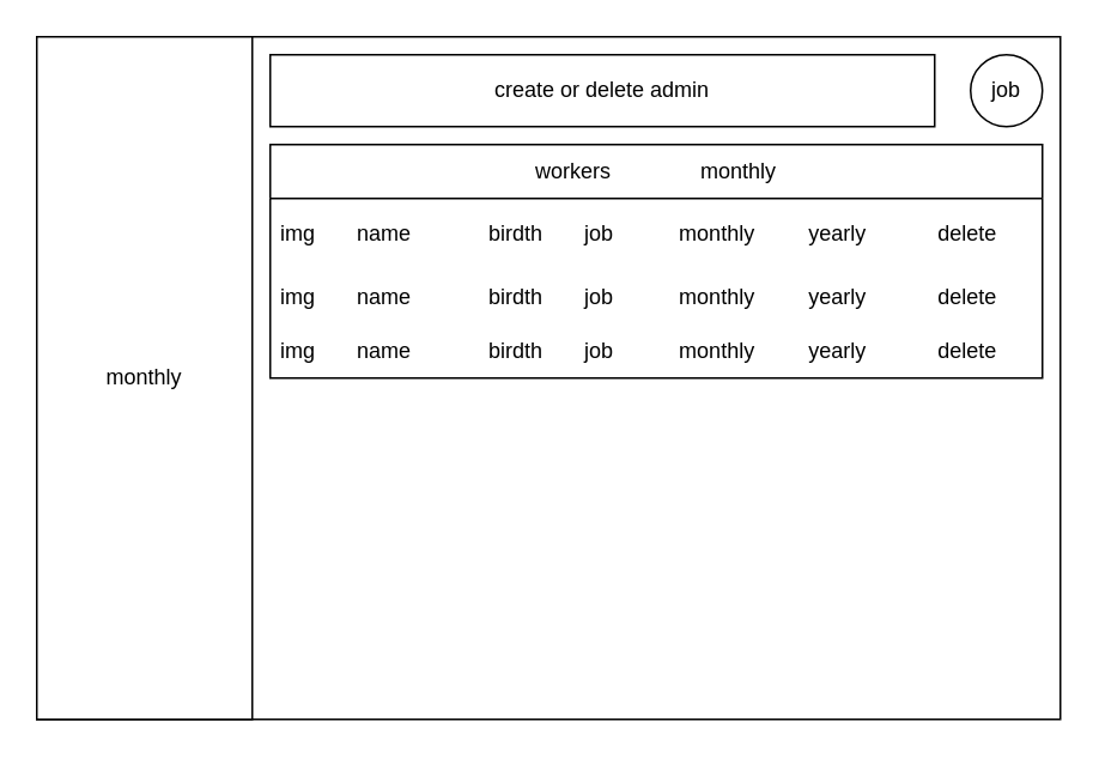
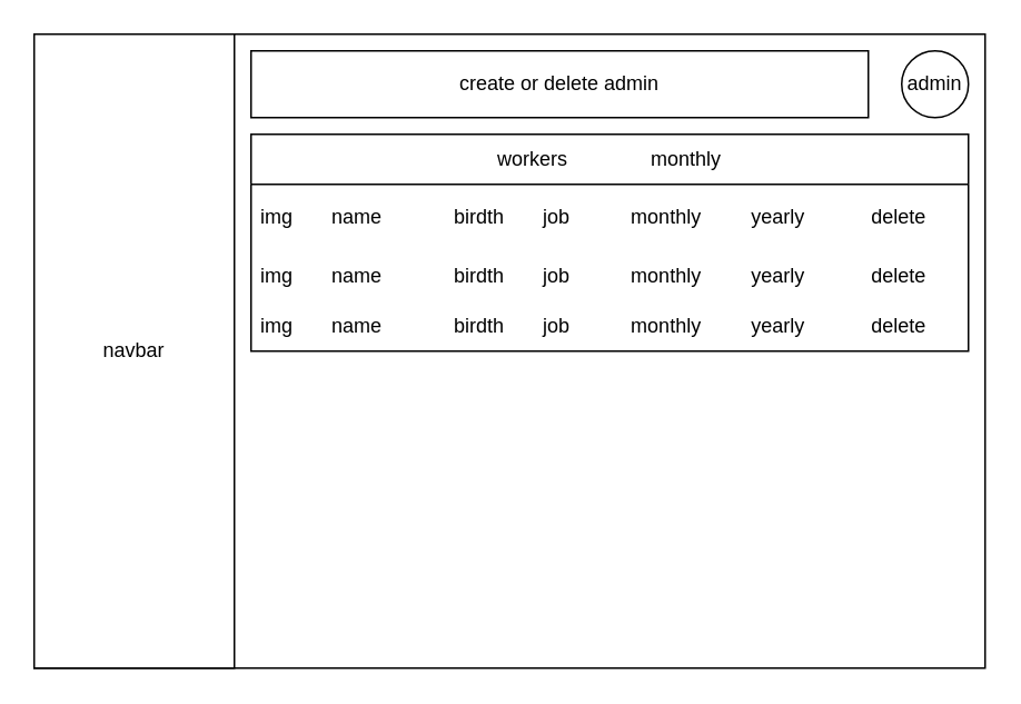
- <mxCell id="5" value="job" style="ellipse;whiteSpace=wrap;html=1;aspect=fixed;" vertex="1" parent="1"><mxGeometry x="540" y="30" width="40" height="40" as="geometry" /></mxCell>
+ <mxCell id="5" value="admin" style="ellipse;whiteSpace=wrap;html=1;aspect=fixed;" vertex="1" parent="1"><mxGeometry x="540" y="30" width="40" height="40" as="geometry" /></mxCell>
- <mxCell id="3" value="monthly" style="rounded=0;whiteSpace=wrap;html=1;" vertex="1" parent="1"><mxGeometry x="20" y="20" width="120" height="380" as="geometry" /></mxCell>
+ <mxCell id="3" value="navbar" style="rounded=0;whiteSpace=wrap;html=1;" vertex="1" parent="1"><mxGeometry x="20" y="20" width="120" height="380" as="geometry" /></mxCell>
